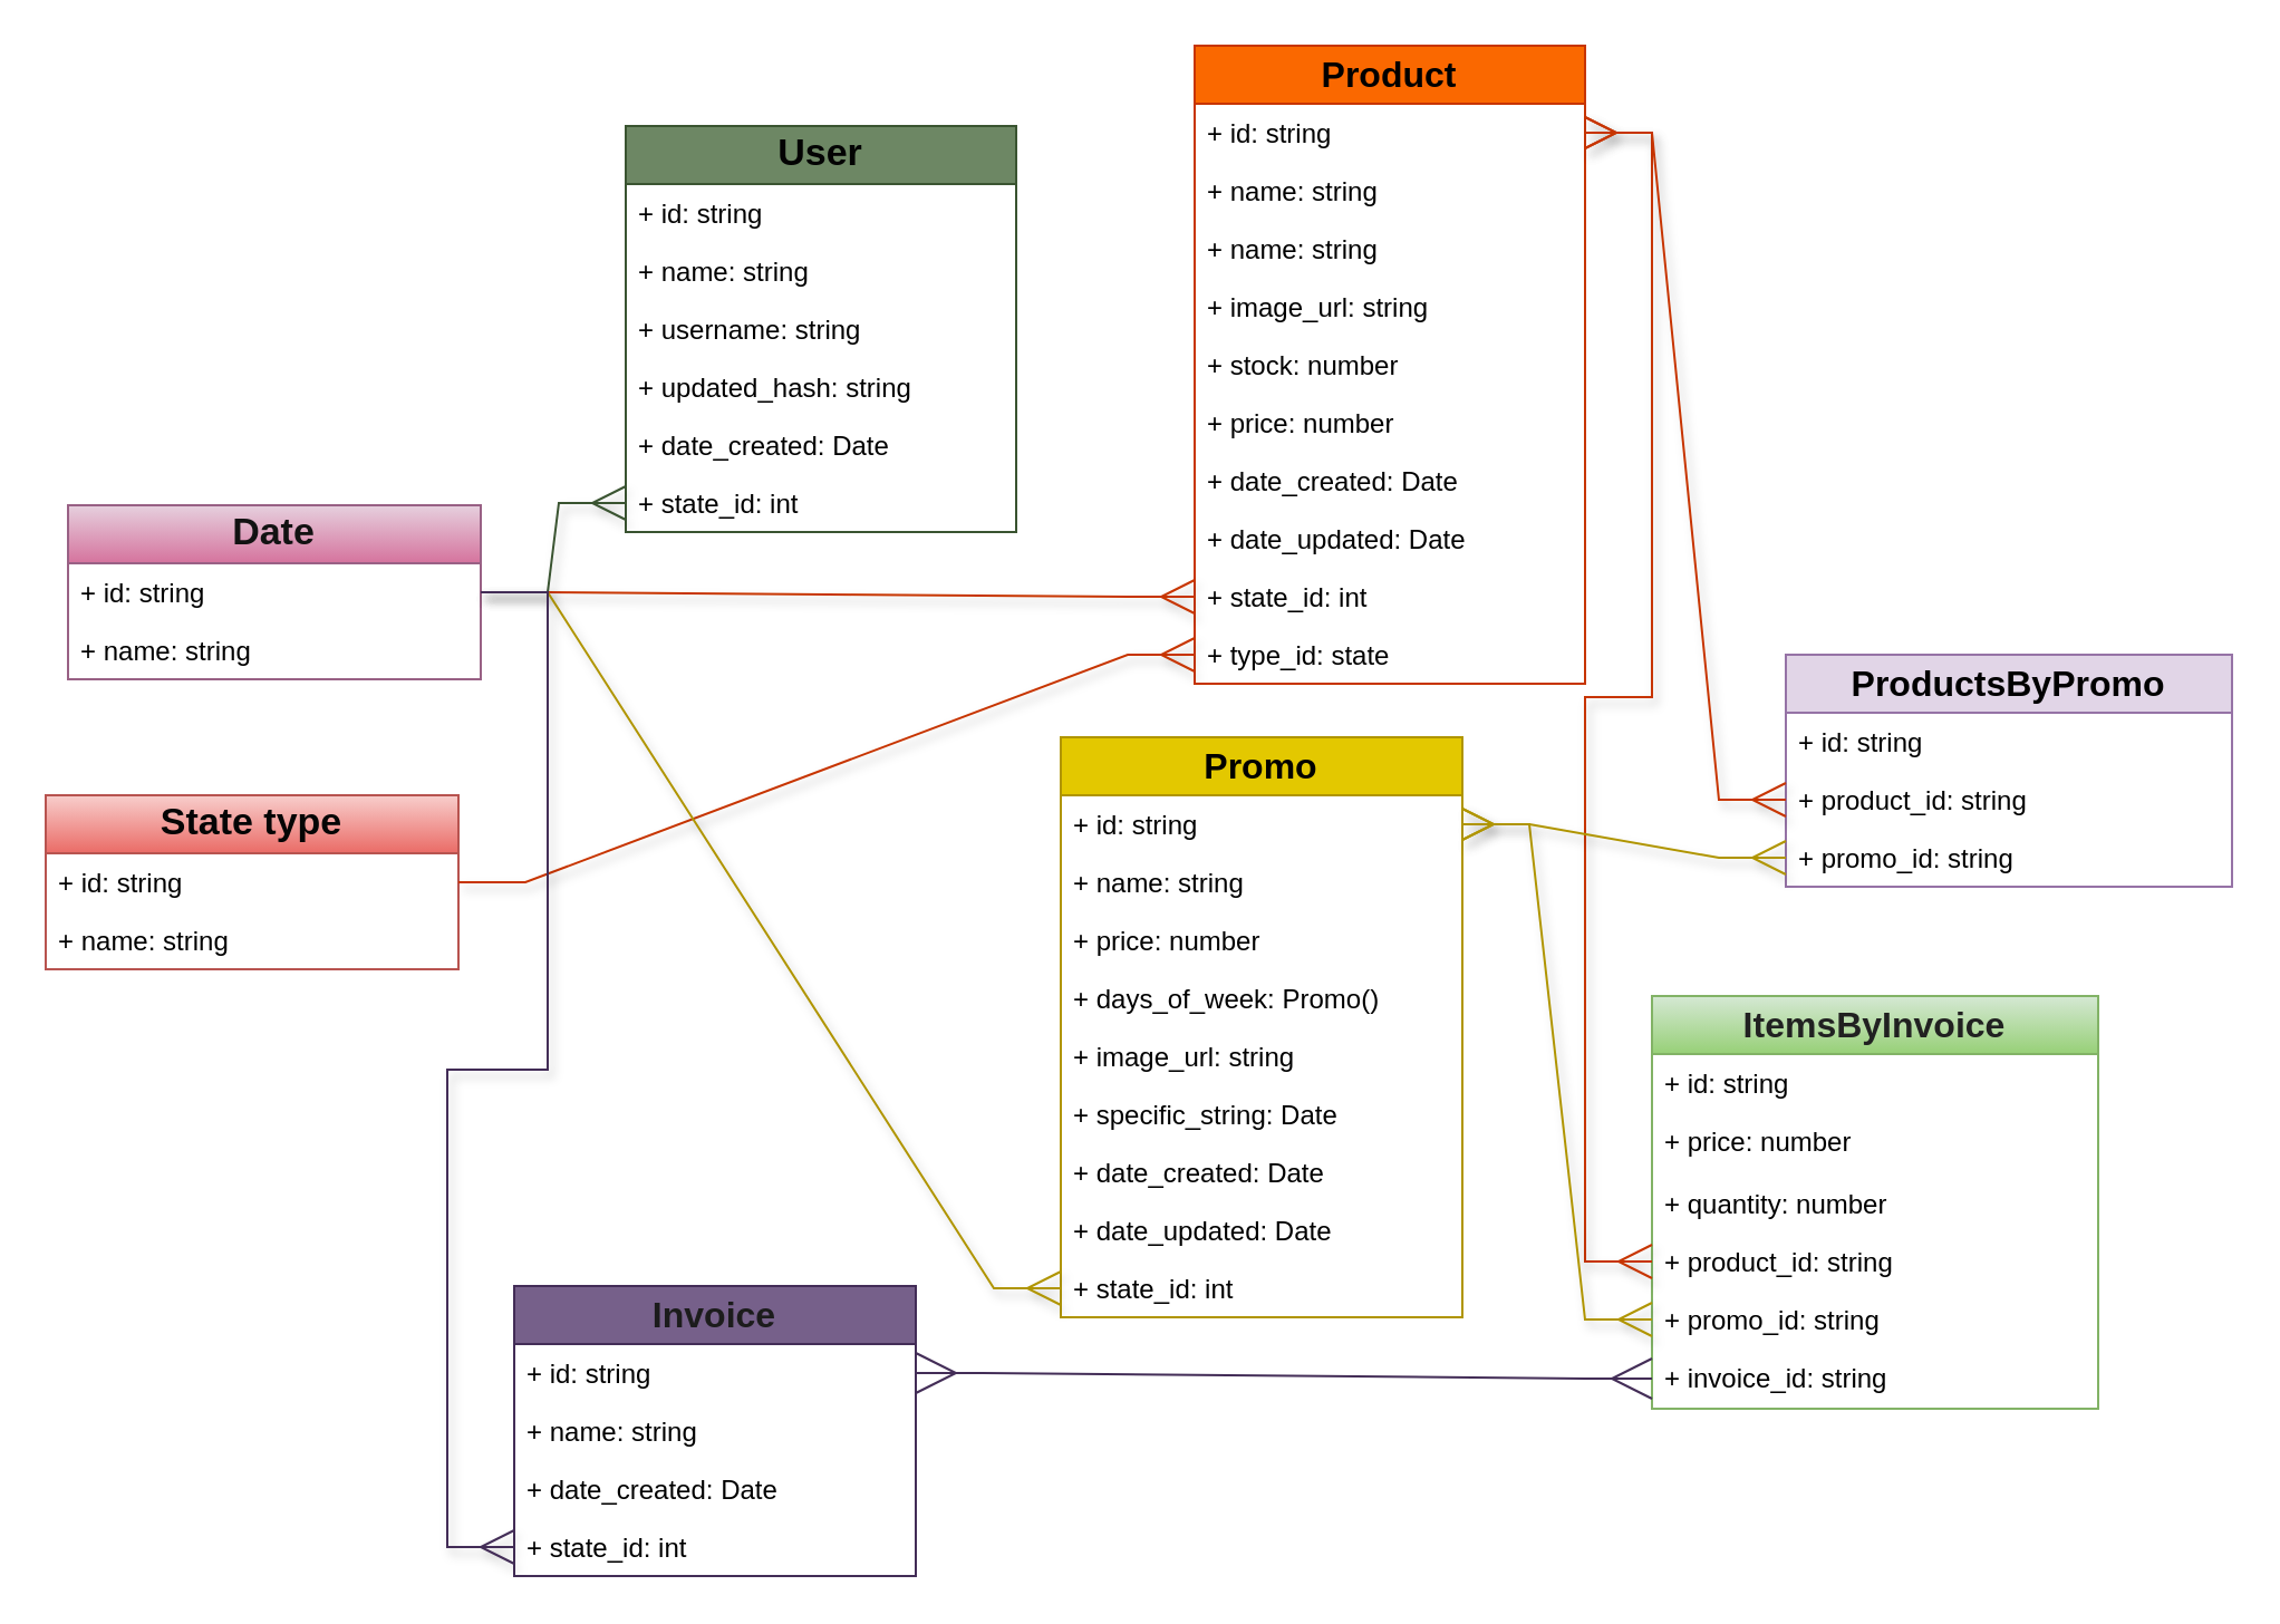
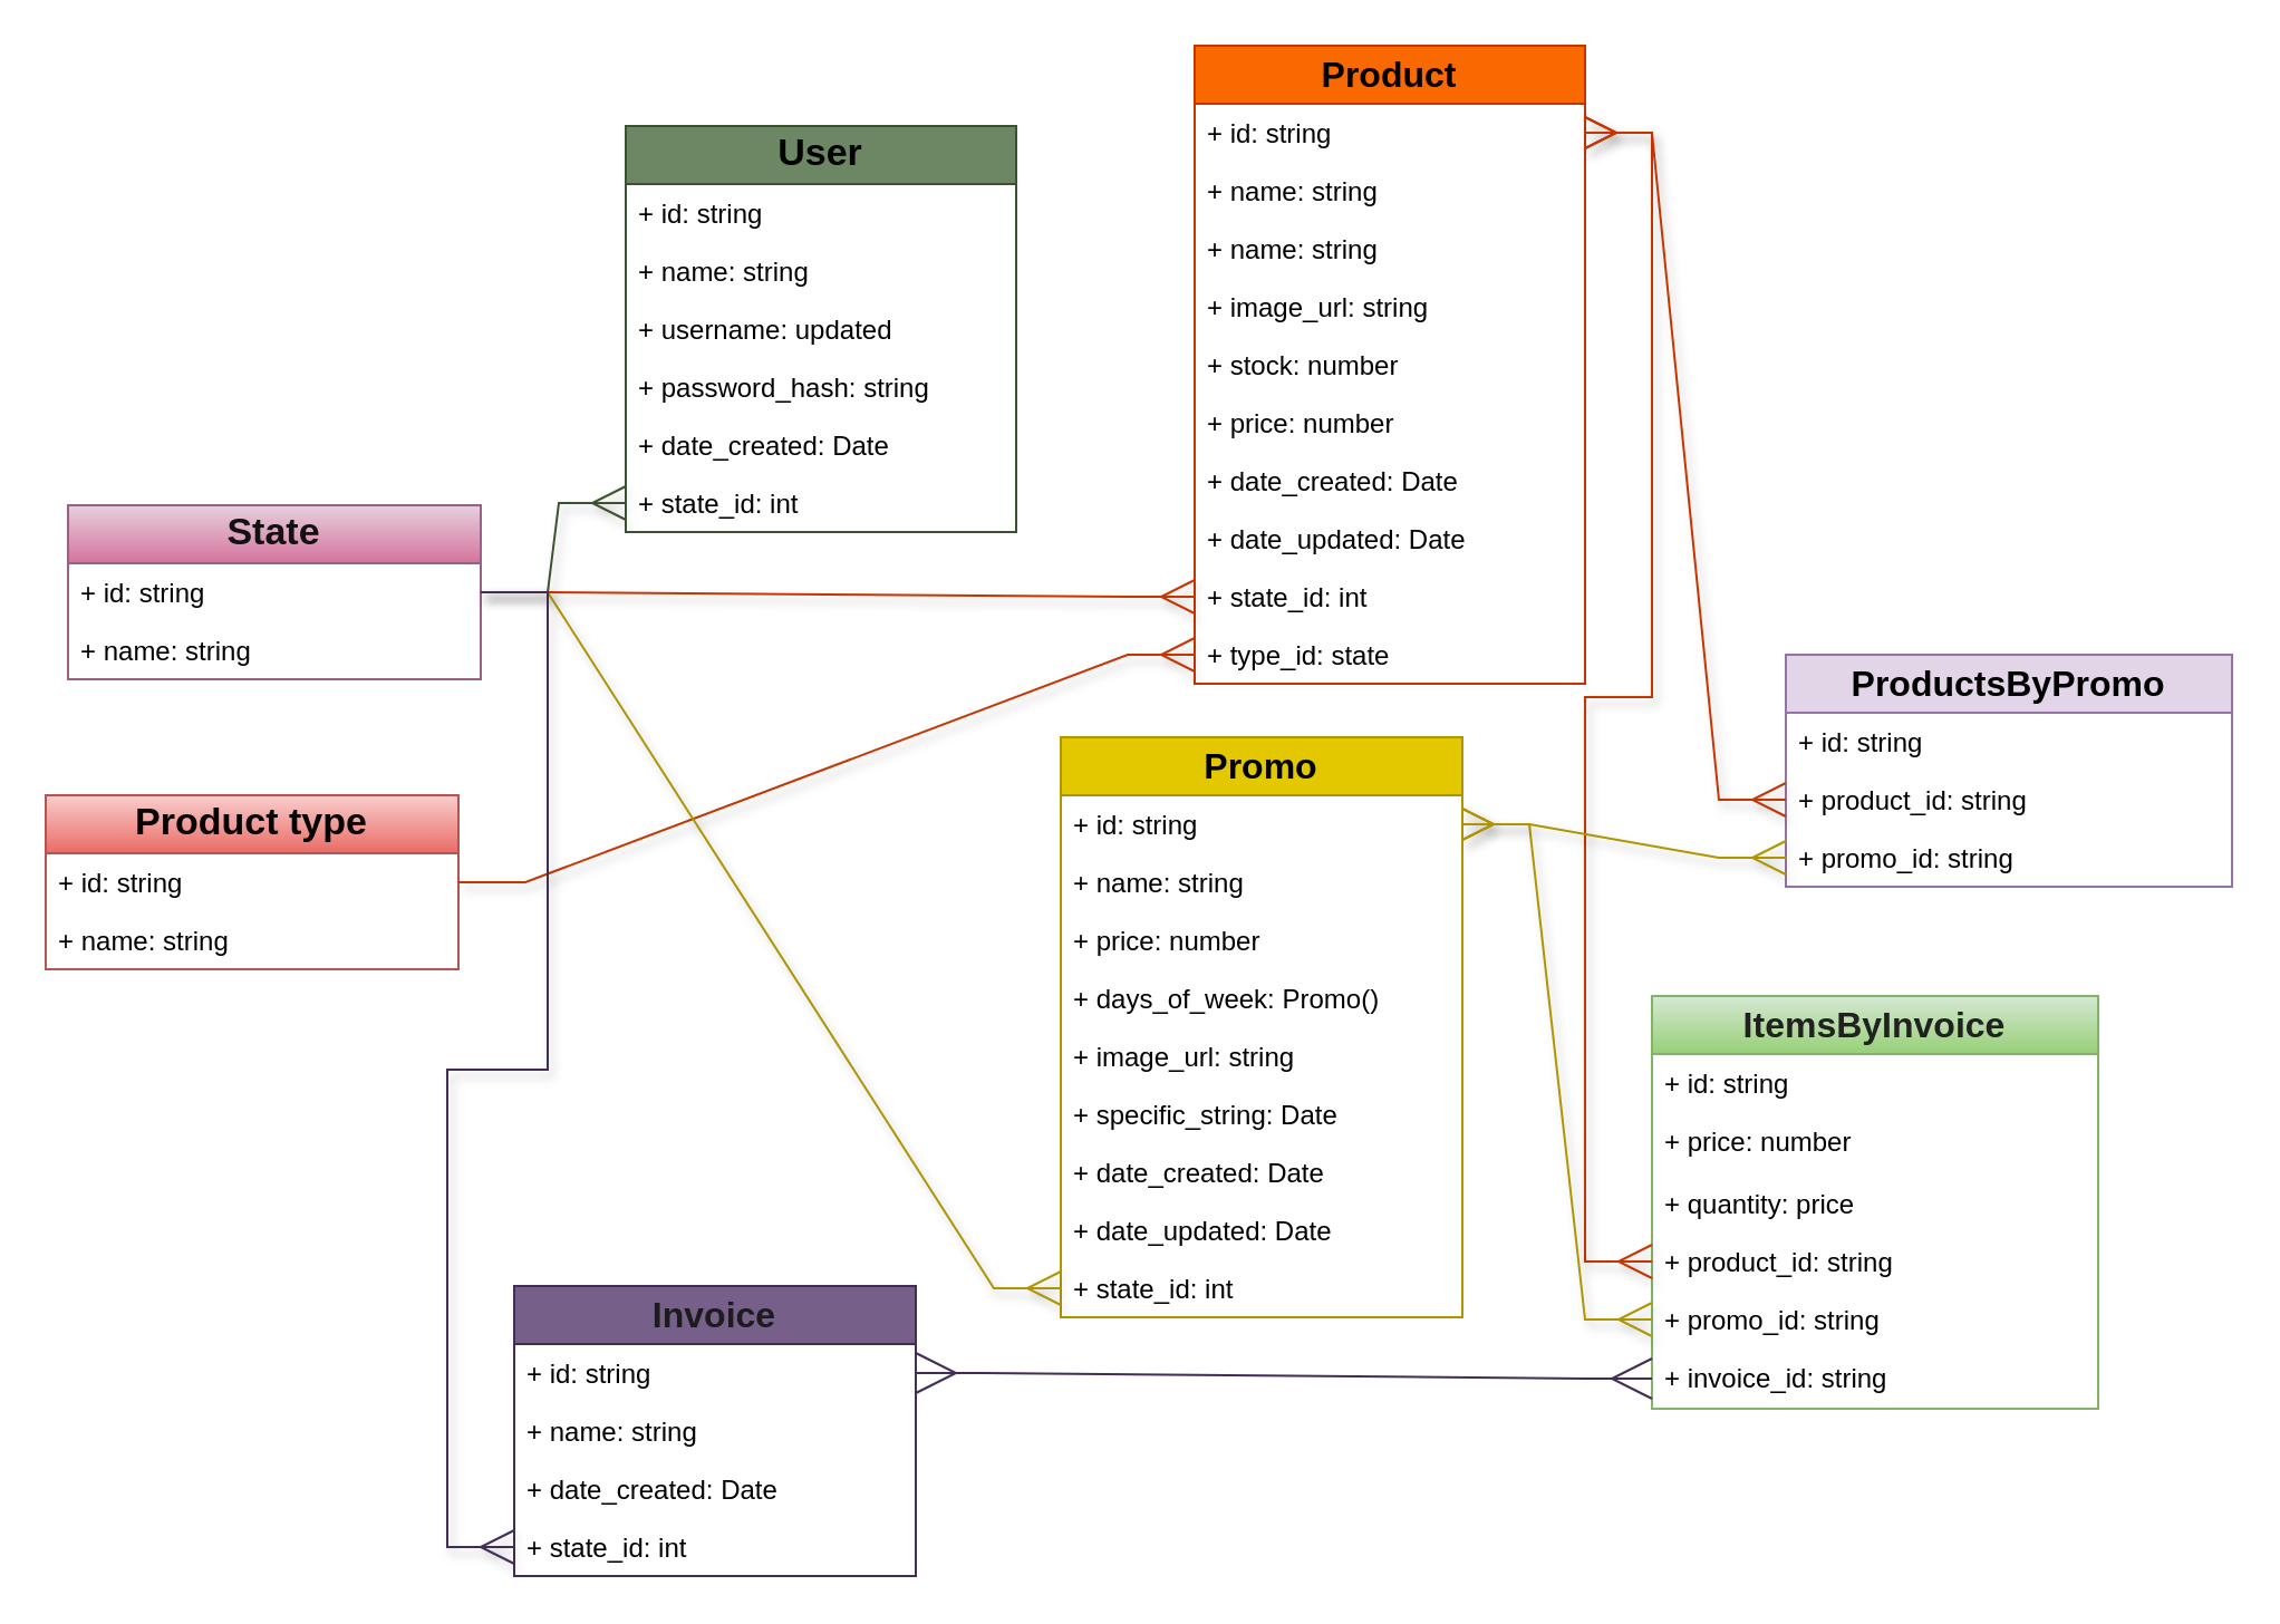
- <mxCell id="5" value="+ username: string" style="text;strokeColor=none;fillColor=none;align=left;verticalAlign=top;spacingLeft=4;spacingRight=4;overflow=hidden;rotatable=0;points=[[0,0.5],[1,0.5]];portConstraint=eastwest;whiteSpace=wrap;html=1;" parent="2" vertex="1"><mxGeometry y="78" width="175" height="26" as="geometry" /></mxCell>
+ <mxCell id="5" value="+ username: updated" style="text;strokeColor=none;fillColor=none;align=left;verticalAlign=top;spacingLeft=4;spacingRight=4;overflow=hidden;rotatable=0;points=[[0,0.5],[1,0.5]];portConstraint=eastwest;whiteSpace=wrap;html=1;" parent="2" vertex="1"><mxGeometry y="78" width="175" height="26" as="geometry" /></mxCell>
- <mxCell id="6" value="+ updated_hash: string" style="text;strokeColor=none;fillColor=none;align=left;verticalAlign=top;spacingLeft=4;spacingRight=4;overflow=hidden;rotatable=0;points=[[0,0.5],[1,0.5]];portConstraint=eastwest;whiteSpace=wrap;html=1;" parent="2" vertex="1"><mxGeometry y="104" width="175" height="26" as="geometry" /></mxCell>
+ <mxCell id="6" value="+ password_hash: string" style="text;strokeColor=none;fillColor=none;align=left;verticalAlign=top;spacingLeft=4;spacingRight=4;overflow=hidden;rotatable=0;points=[[0,0.5],[1,0.5]];portConstraint=eastwest;whiteSpace=wrap;html=1;" parent="2" vertex="1"><mxGeometry y="104" width="175" height="26" as="geometry" /></mxCell>
- <mxCell id="34" value="&lt;span style=&quot;font-weight: 700;&quot;&gt;&lt;font color=&quot;#121212&quot; style=&quot;font-size: 17px;&quot;&gt;Date&lt;/font&gt;&lt;/span&gt;" style="swimlane;fontStyle=0;childLayout=stackLayout;horizontal=1;startSize=26;fillColor=#e6d0de;horizontalStack=0;resizeParent=1;resizeParentMax=0;resizeLast=0;collapsible=1;marginBottom=0;whiteSpace=wrap;html=1;gradientColor=#d5739d;strokeColor=#996185;" vertex="1" parent="1"><mxGeometry x="30" y="226" width="185" height="78" as="geometry" /></mxCell>
+ <mxCell id="34" value="&lt;span style=&quot;font-weight: 700;&quot;&gt;&lt;font color=&quot;#121212&quot; style=&quot;font-size: 17px;&quot;&gt;State&lt;/font&gt;&lt;/span&gt;" style="swimlane;fontStyle=0;childLayout=stackLayout;horizontal=1;startSize=26;fillColor=#e6d0de;horizontalStack=0;resizeParent=1;resizeParentMax=0;resizeLast=0;collapsible=1;marginBottom=0;whiteSpace=wrap;html=1;gradientColor=#d5739d;strokeColor=#996185;" vertex="1" parent="1"><mxGeometry x="30" y="226" width="185" height="78" as="geometry" /></mxCell>
- <mxCell id="37" value="&lt;span style=&quot;font-weight: 700;&quot;&gt;&lt;font color=&quot;#050505&quot; style=&quot;font-size: 17px;&quot;&gt;State type&lt;/font&gt;&lt;/span&gt;" style="swimlane;fontStyle=0;childLayout=stackLayout;horizontal=1;startSize=26;fillColor=#f8cecc;horizontalStack=0;resizeParent=1;resizeParentMax=0;resizeLast=0;collapsible=1;marginBottom=0;whiteSpace=wrap;html=1;gradientColor=#ea6b66;strokeColor=#b85450;" vertex="1" parent="1"><mxGeometry x="20" y="356" width="185" height="78" as="geometry" /></mxCell>
+ <mxCell id="37" value="&lt;span style=&quot;font-weight: 700;&quot;&gt;&lt;font color=&quot;#050505&quot; style=&quot;font-size: 17px;&quot;&gt;Product type&lt;/font&gt;&lt;/span&gt;" style="swimlane;fontStyle=0;childLayout=stackLayout;horizontal=1;startSize=26;fillColor=#f8cecc;horizontalStack=0;resizeParent=1;resizeParentMax=0;resizeLast=0;collapsible=1;marginBottom=0;whiteSpace=wrap;html=1;gradientColor=#ea6b66;strokeColor=#b85450;" vertex="1" parent="1"><mxGeometry x="20" y="356" width="185" height="78" as="geometry" /></mxCell>
- <mxCell id="28" value="+ quantity: number" style="text;strokeColor=none;fillColor=none;align=left;verticalAlign=top;spacingLeft=4;spacingRight=4;overflow=hidden;rotatable=0;points=[[0,0.5],[1,0.5]];portConstraint=eastwest;whiteSpace=wrap;html=1;" parent="25" vertex="1"><mxGeometry y="80" width="200" height="26" as="geometry" /></mxCell>
+ <mxCell id="28" value="+ quantity: price" style="text;strokeColor=none;fillColor=none;align=left;verticalAlign=top;spacingLeft=4;spacingRight=4;overflow=hidden;rotatable=0;points=[[0,0.5],[1,0.5]];portConstraint=eastwest;whiteSpace=wrap;html=1;" parent="25" vertex="1"><mxGeometry y="80" width="200" height="26" as="geometry" /></mxCell>
